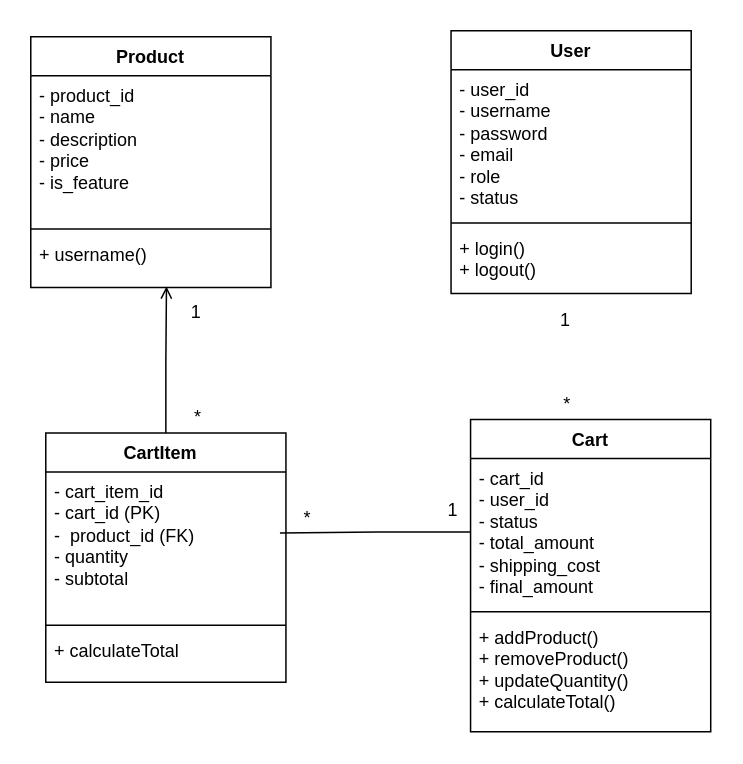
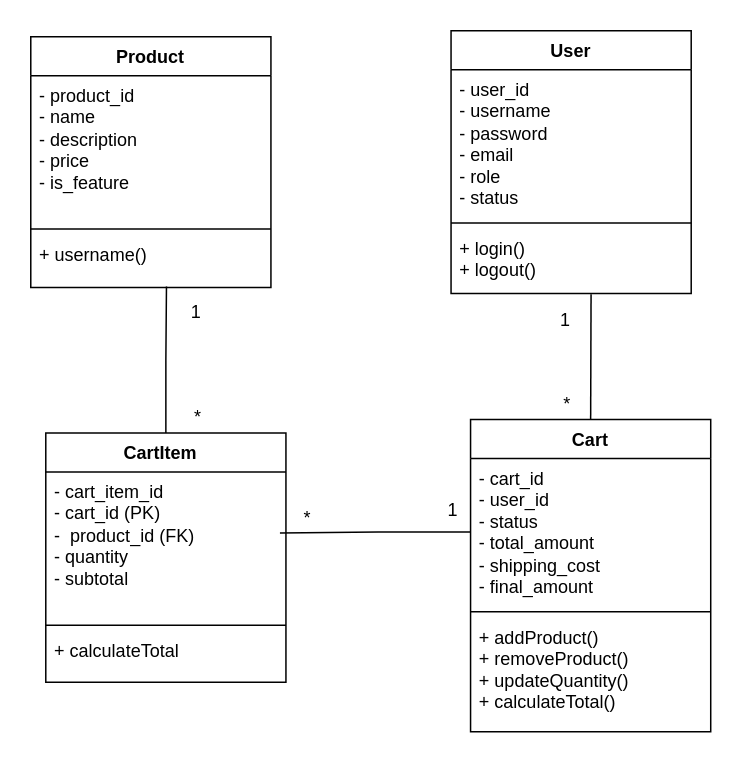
- <mxCell id="22" style="edgeStyle=orthogonalEdgeStyle;rounded=0;orthogonalLoop=1;jettySize=auto;html=1;entryX=0.565;entryY=0.982;entryDx=0;entryDy=0;entryPerimeter=0;endArrow=open;endFill=0;" parent="1" source="10" target="17" edge="1"><mxGeometry relative="1" as="geometry" /></mxCell>
+ <mxCell id="22" style="edgeStyle=orthogonalEdgeStyle;rounded=0;orthogonalLoop=1;jettySize=auto;html=1;entryX=0.565;entryY=0.982;entryDx=0;entryDy=0;entryPerimeter=0;endArrow=none;endFill=0;" parent="1" source="10" target="17" edge="1"><mxGeometry relative="1" as="geometry" /></mxCell>
+ <mxCell id="18" style="rounded=0;orthogonalLoop=1;jettySize=auto;html=1;endArrow=none;endFill=0;exitX=0.5;exitY=0;exitDx=0;exitDy=0;entryX=0.583;entryY=1.011;entryDx=0;entryDy=0;entryPerimeter=0;" parent="1" source="6" target="5" edge="1"><mxGeometry relative="1" as="geometry"><mxPoint x="323" y="231" as="sourcePoint" /><mxPoint x="437" y="231" as="targetPoint" /></mxGeometry></mxCell>
